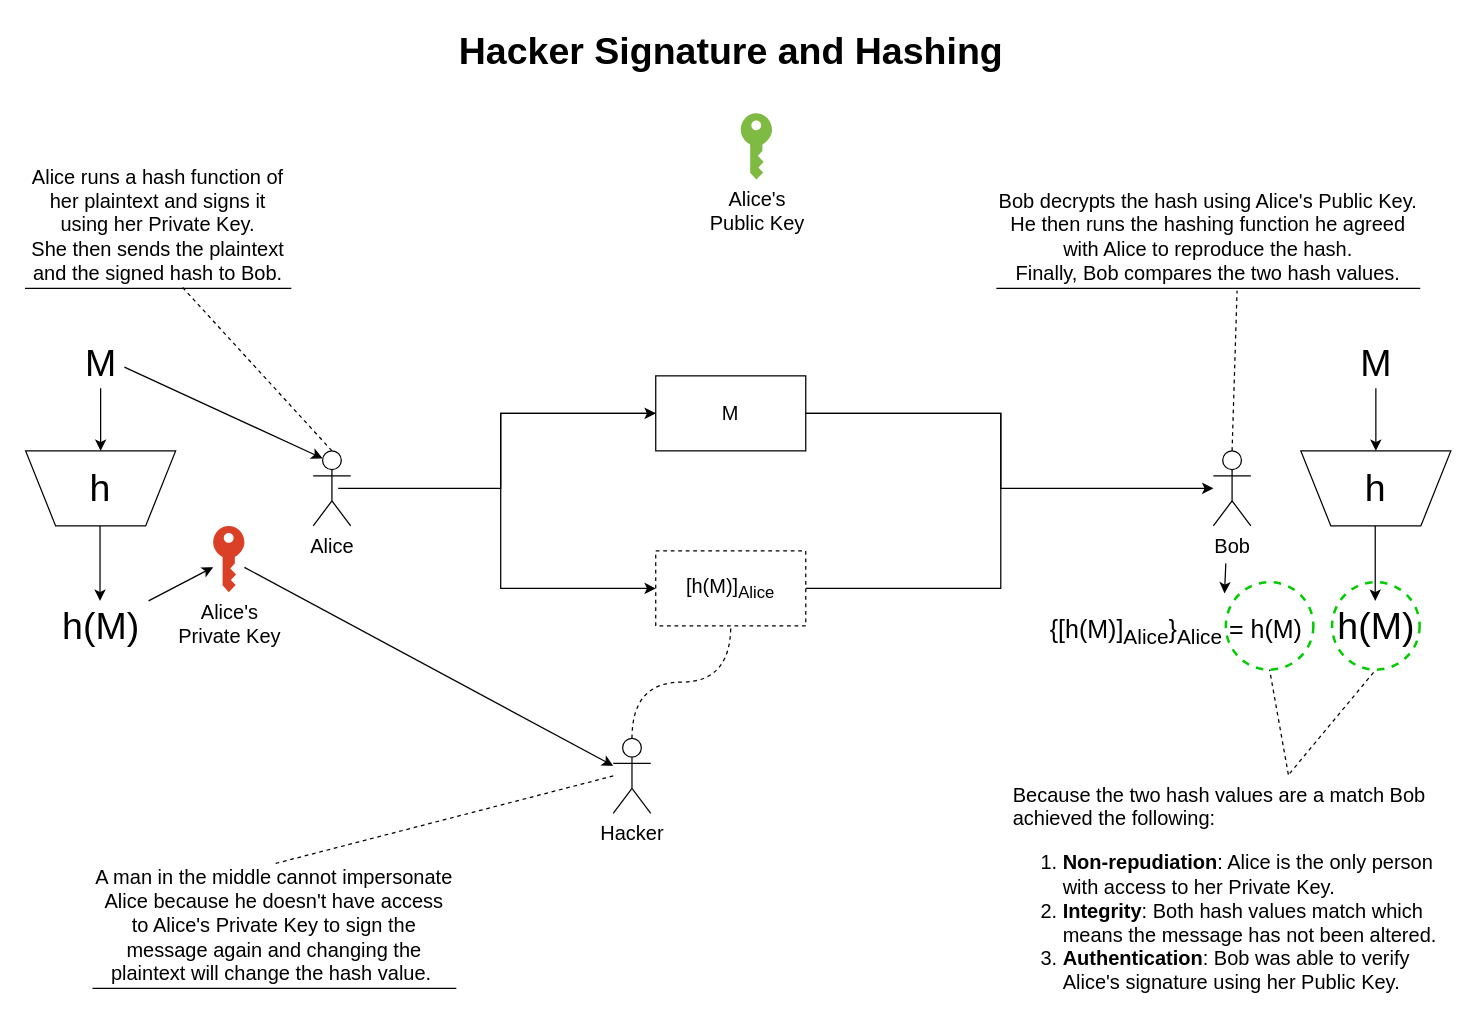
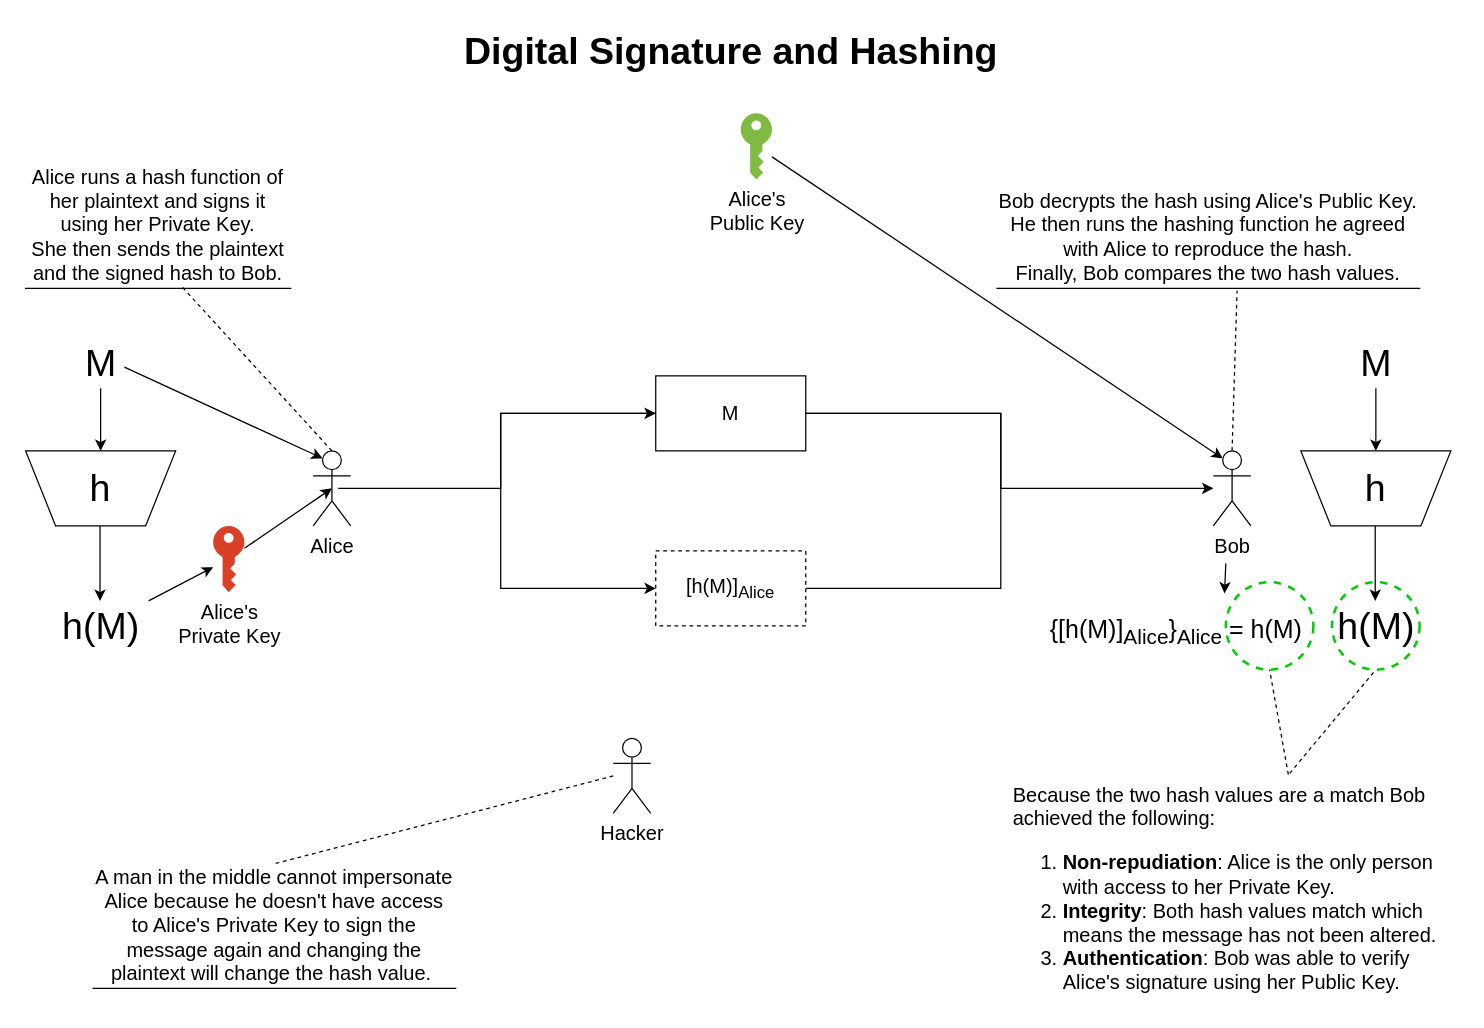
- <mxCell id="2" value="Hacker Signature and Hashing" style="text;html=1;align=center;verticalAlign=middle;resizable=0;points=[];autosize=1;fontSize=30;fontStyle=1" parent="1" vertex="1"><mxGeometry x="364" y="20" width="440" height="40" as="geometry" /></mxCell>
+ <mxCell id="2" value="Digital Signature and Hashing" style="text;html=1;align=center;verticalAlign=middle;resizable=0;points=[];autosize=1;fontSize=30;fontStyle=1" parent="1" vertex="1"><mxGeometry x="364" y="20" width="440" height="40" as="geometry" /></mxCell>
+ <mxCell id="10" value="" style="endArrow=classic;html=1;entryX=0.25;entryY=0.1;entryDx=0;entryDy=0;entryPerimeter=0;fontSize=16;" parent="1" source="6" target="4" edge="1"><mxGeometry width="50" height="50" relative="1" as="geometry"><mxPoint x="10" y="520" as="sourcePoint" /><mxPoint x="60" y="470" as="targetPoint" /></mxGeometry></mxCell>
- <mxCell id="20" value="" style="endArrow=classic;html=1;fontSize=30;" edge="1" parent="1" source="5" target="39"><mxGeometry width="50" height="50" relative="1" as="geometry"><mxPoint x="195" y="390" as="sourcePoint" /><mxPoint x="70" y="540" as="targetPoint" /></mxGeometry></mxCell>
+ <mxCell id="20" value="" style="endArrow=classic;html=1;fontSize=30;entryX=0.5;entryY=0.5;entryDx=0;entryDy=0;entryPerimeter=0;" edge="1" parent="1" source="5" target="3"><mxGeometry width="50" height="50" relative="1" as="geometry"><mxPoint x="195" y="390" as="sourcePoint" /><mxPoint x="70" y="540" as="targetPoint" /></mxGeometry></mxCell>
- <mxCell id="38" style="edgeStyle=orthogonalEdgeStyle;curved=1;rounded=0;orthogonalLoop=1;jettySize=auto;html=1;entryX=0.5;entryY=1;entryDx=0;entryDy=0;dashed=1;startArrow=none;startFill=0;endArrow=none;endFill=0;fontSize=16;exitX=0.5;exitY=0;exitDx=0;exitDy=0;exitPerimeter=0;" edge="1" parent="1" source="39" target="16"><mxGeometry relative="1" as="geometry" /></mxCell>
